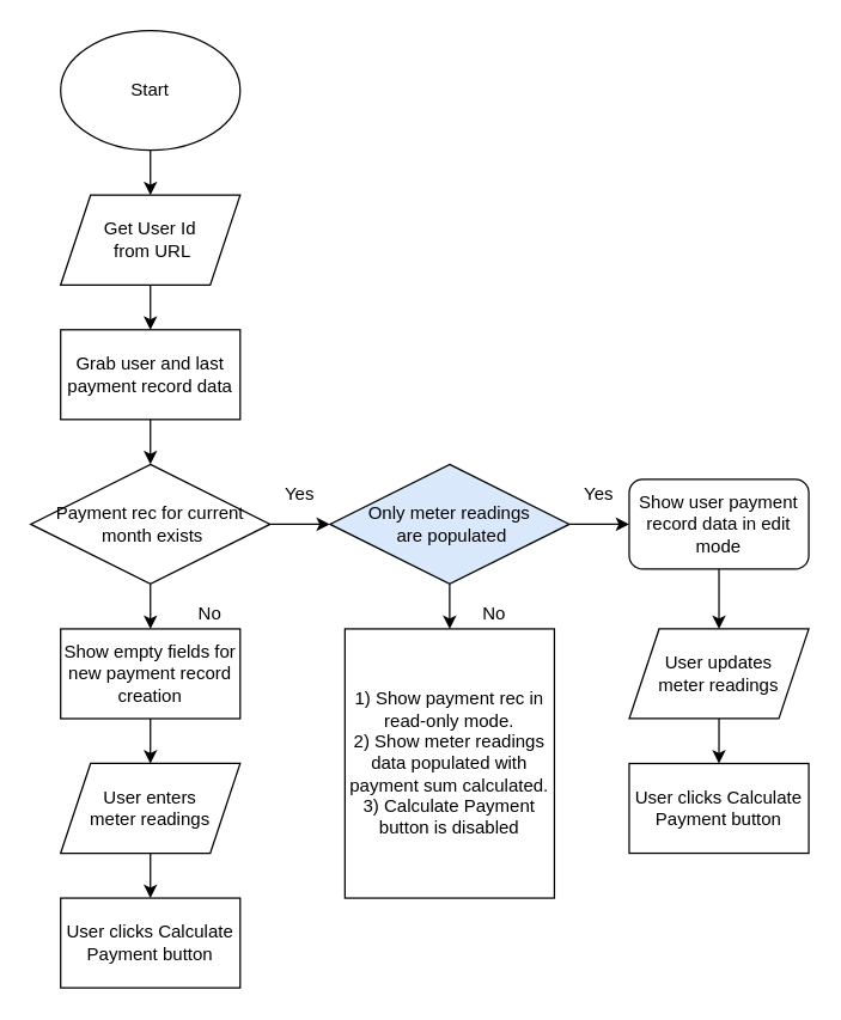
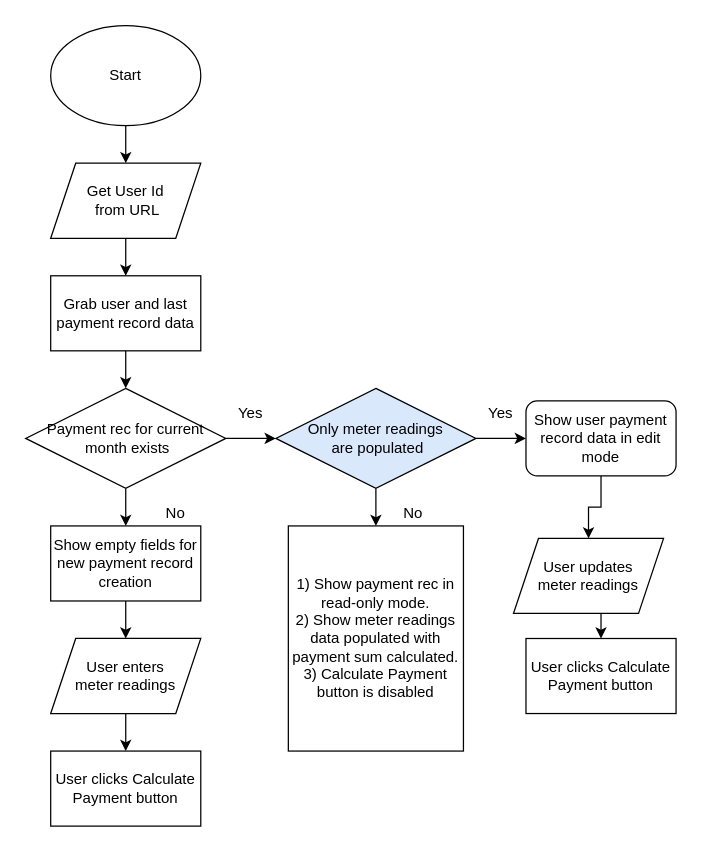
- <mxCell id="27" value="User updates &lt;br&gt;meter readings" style="shape=parallelogram;perimeter=parallelogramPerimeter;whiteSpace=wrap;html=1;fixedSize=1;" vertex="1" parent="1"><mxGeometry x="420" y="420" width="120" height="60" as="geometry" /></mxCell>
+ <mxCell id="27" value="User updates &lt;br&gt;meter readings" style="shape=parallelogram;perimeter=parallelogramPerimeter;whiteSpace=wrap;html=1;fixedSize=1;" vertex="1" parent="1"><mxGeometry x="410" y="430" width="120" height="60" as="geometry" /></mxCell>
